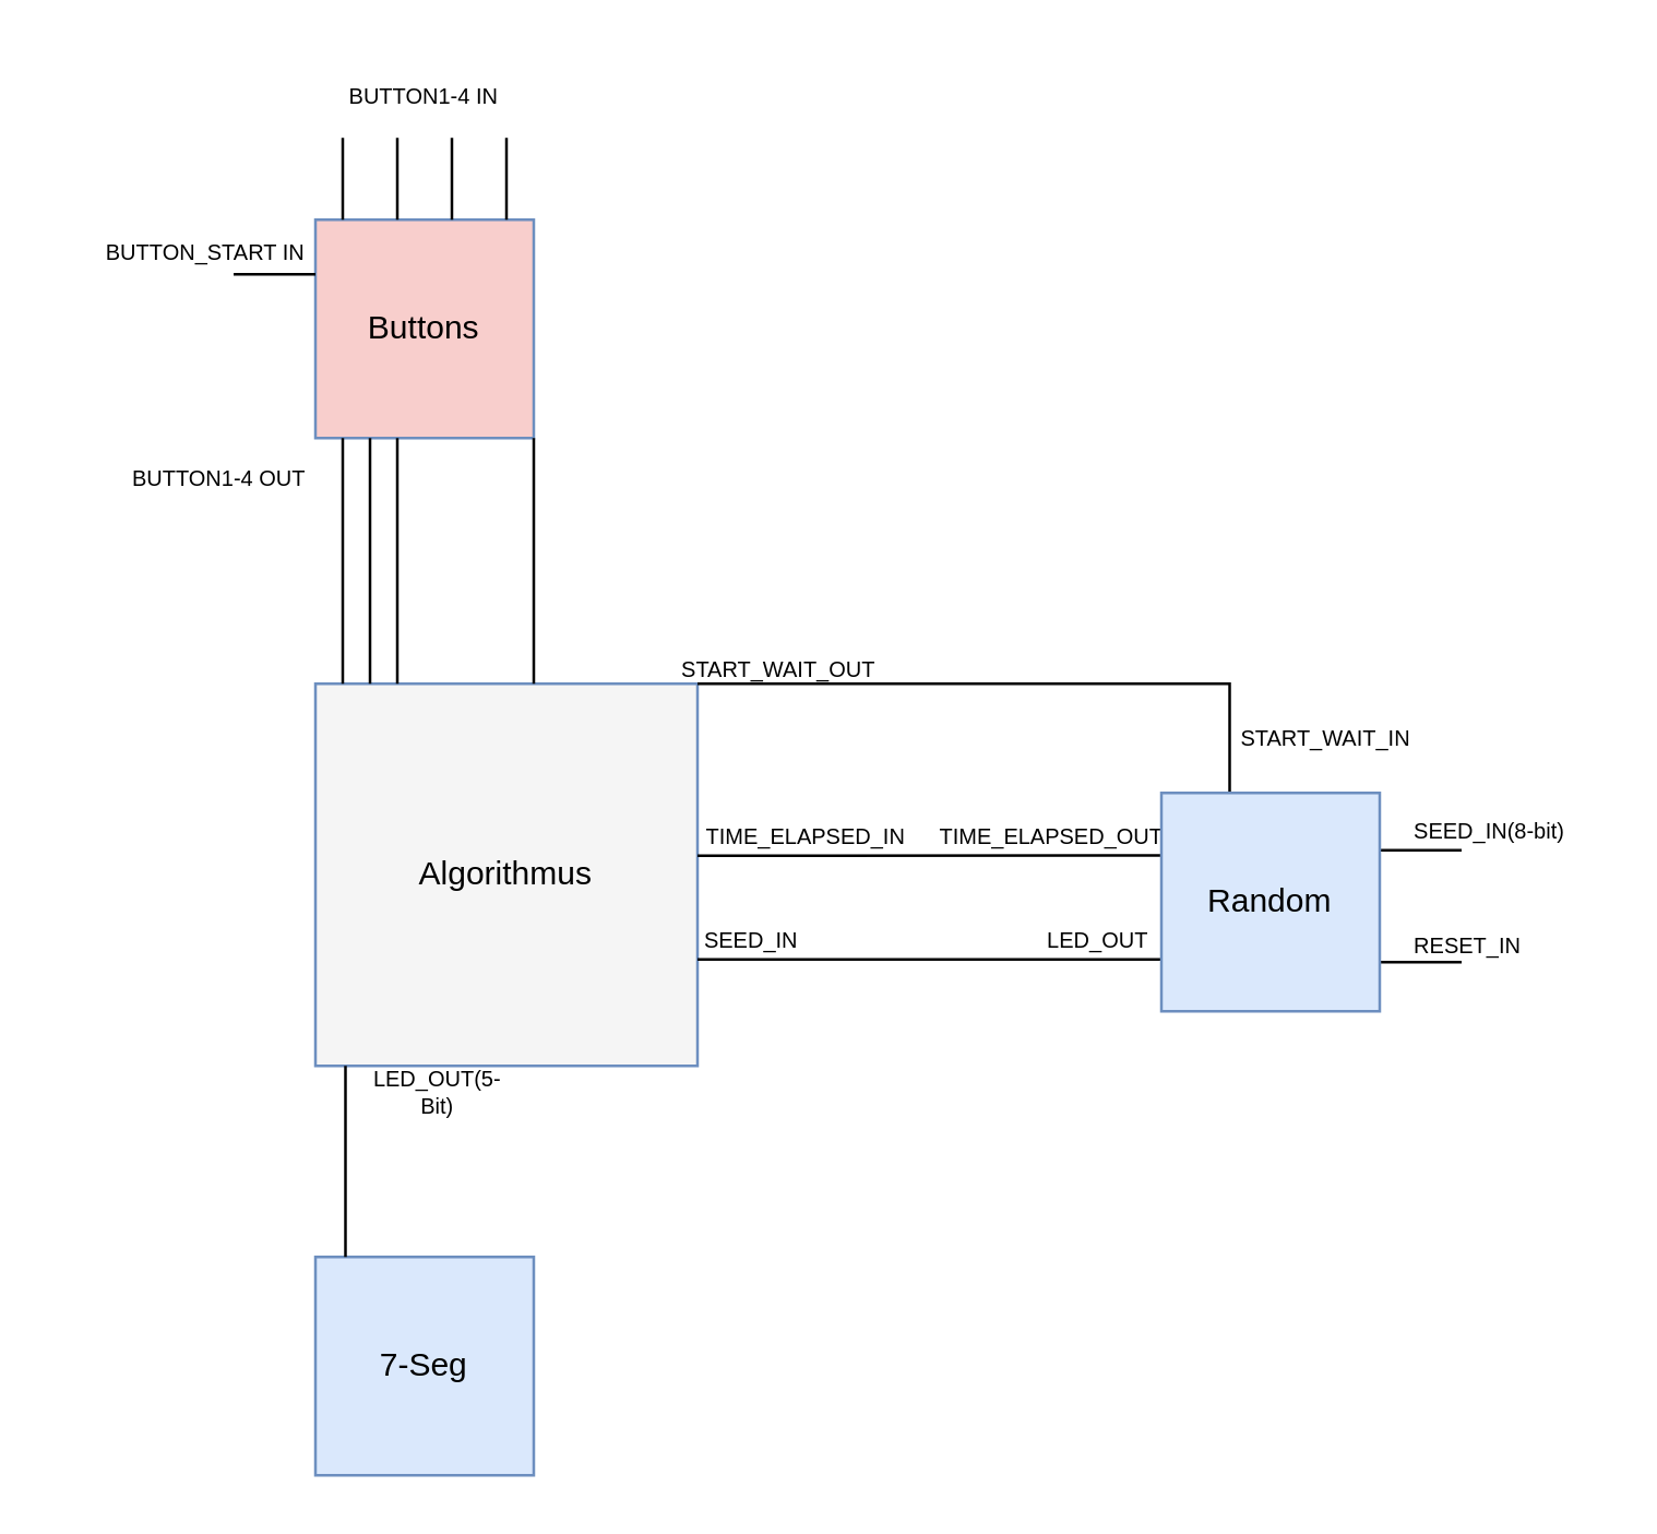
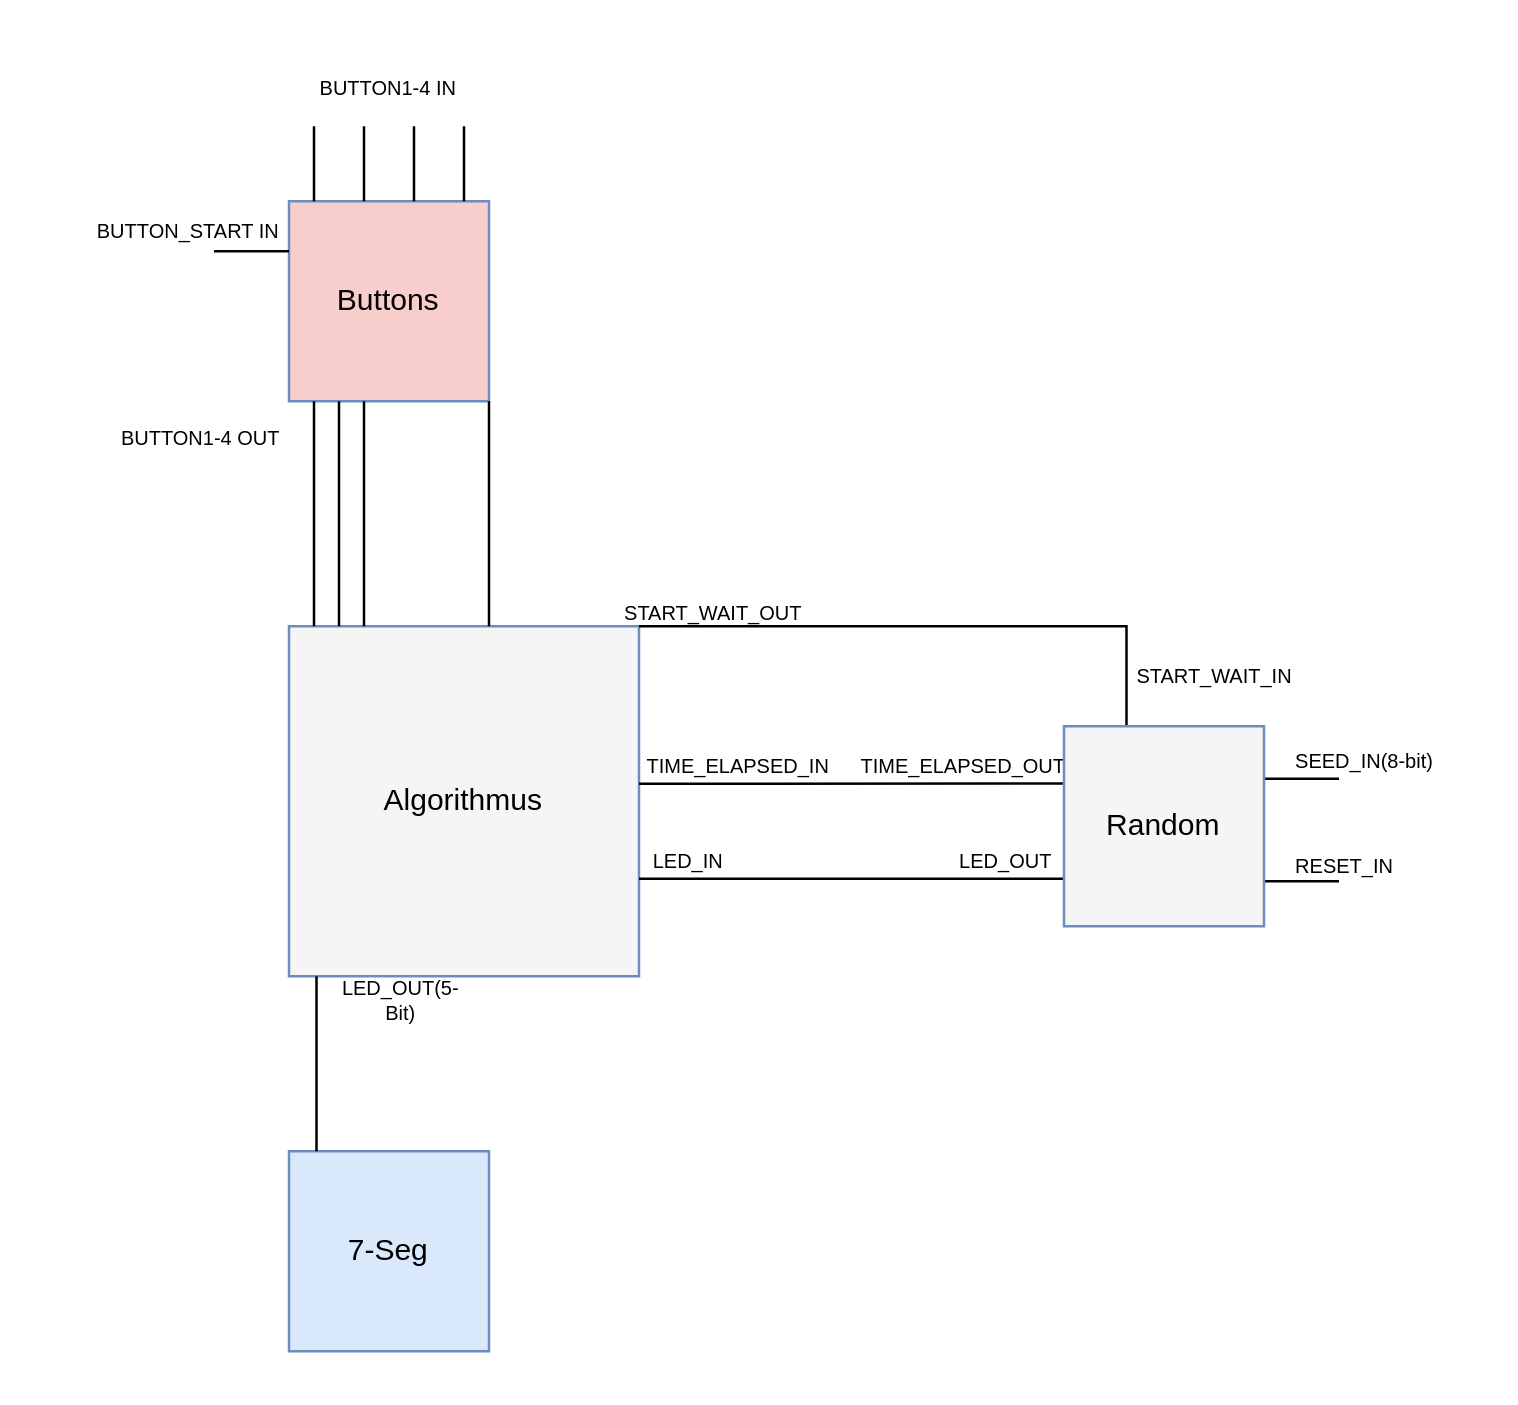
- <mxCell id="30" value="Random" style="whiteSpace=wrap;html=1;aspect=fixed;fillColor=#dae8fc;strokeColor=#6c8ebf;" vertex="1" parent="1"><mxGeometry x="425" y="290" width="80" height="80" as="geometry" /></mxCell>
+ <mxCell id="30" value="Random" style="whiteSpace=wrap;html=1;aspect=fixed;fillColor=#f5f5f5;strokeColor=#6c8ebf;" vertex="1" parent="1"><mxGeometry x="425" y="290" width="80" height="80" as="geometry" /></mxCell>
- <mxCell id="28" value="SEED_IN" style="text;html=1;strokeColor=none;fillColor=none;align=center;verticalAlign=middle;whiteSpace=wrap;rounded=0;fontSize=8;" vertex="1" parent="1"><mxGeometry x="235" y="339" width="80" height="10" as="geometry" /></mxCell>
+ <mxCell id="28" value="LED_IN" style="text;html=1;strokeColor=none;fillColor=none;align=center;verticalAlign=middle;whiteSpace=wrap;rounded=0;fontSize=8;" vertex="1" parent="1"><mxGeometry x="235" y="339" width="80" height="10" as="geometry" /></mxCell>
